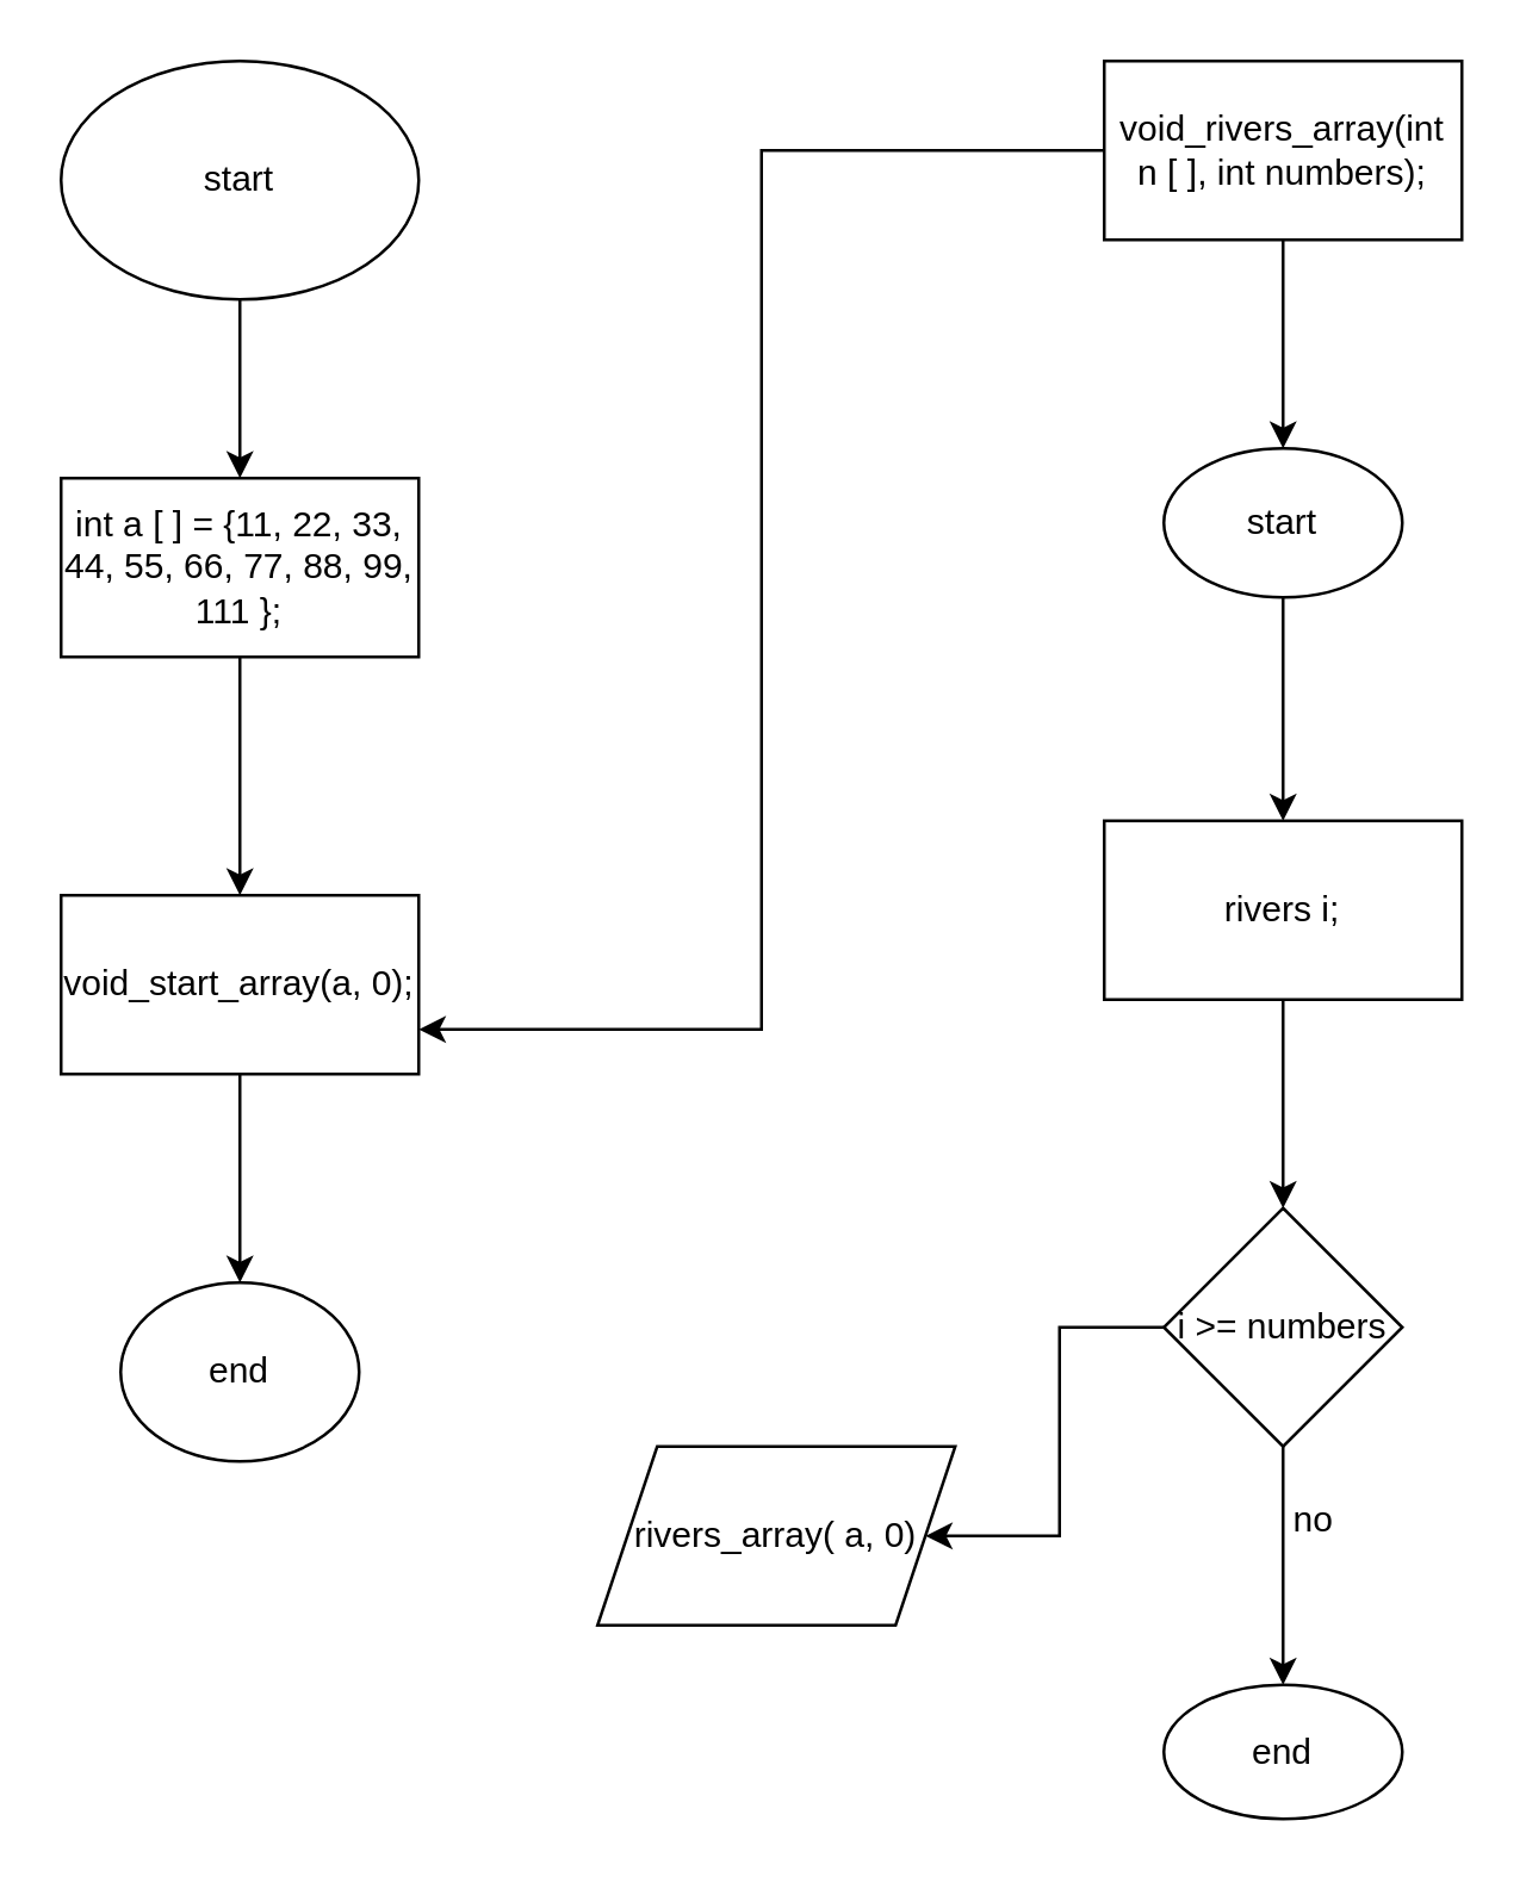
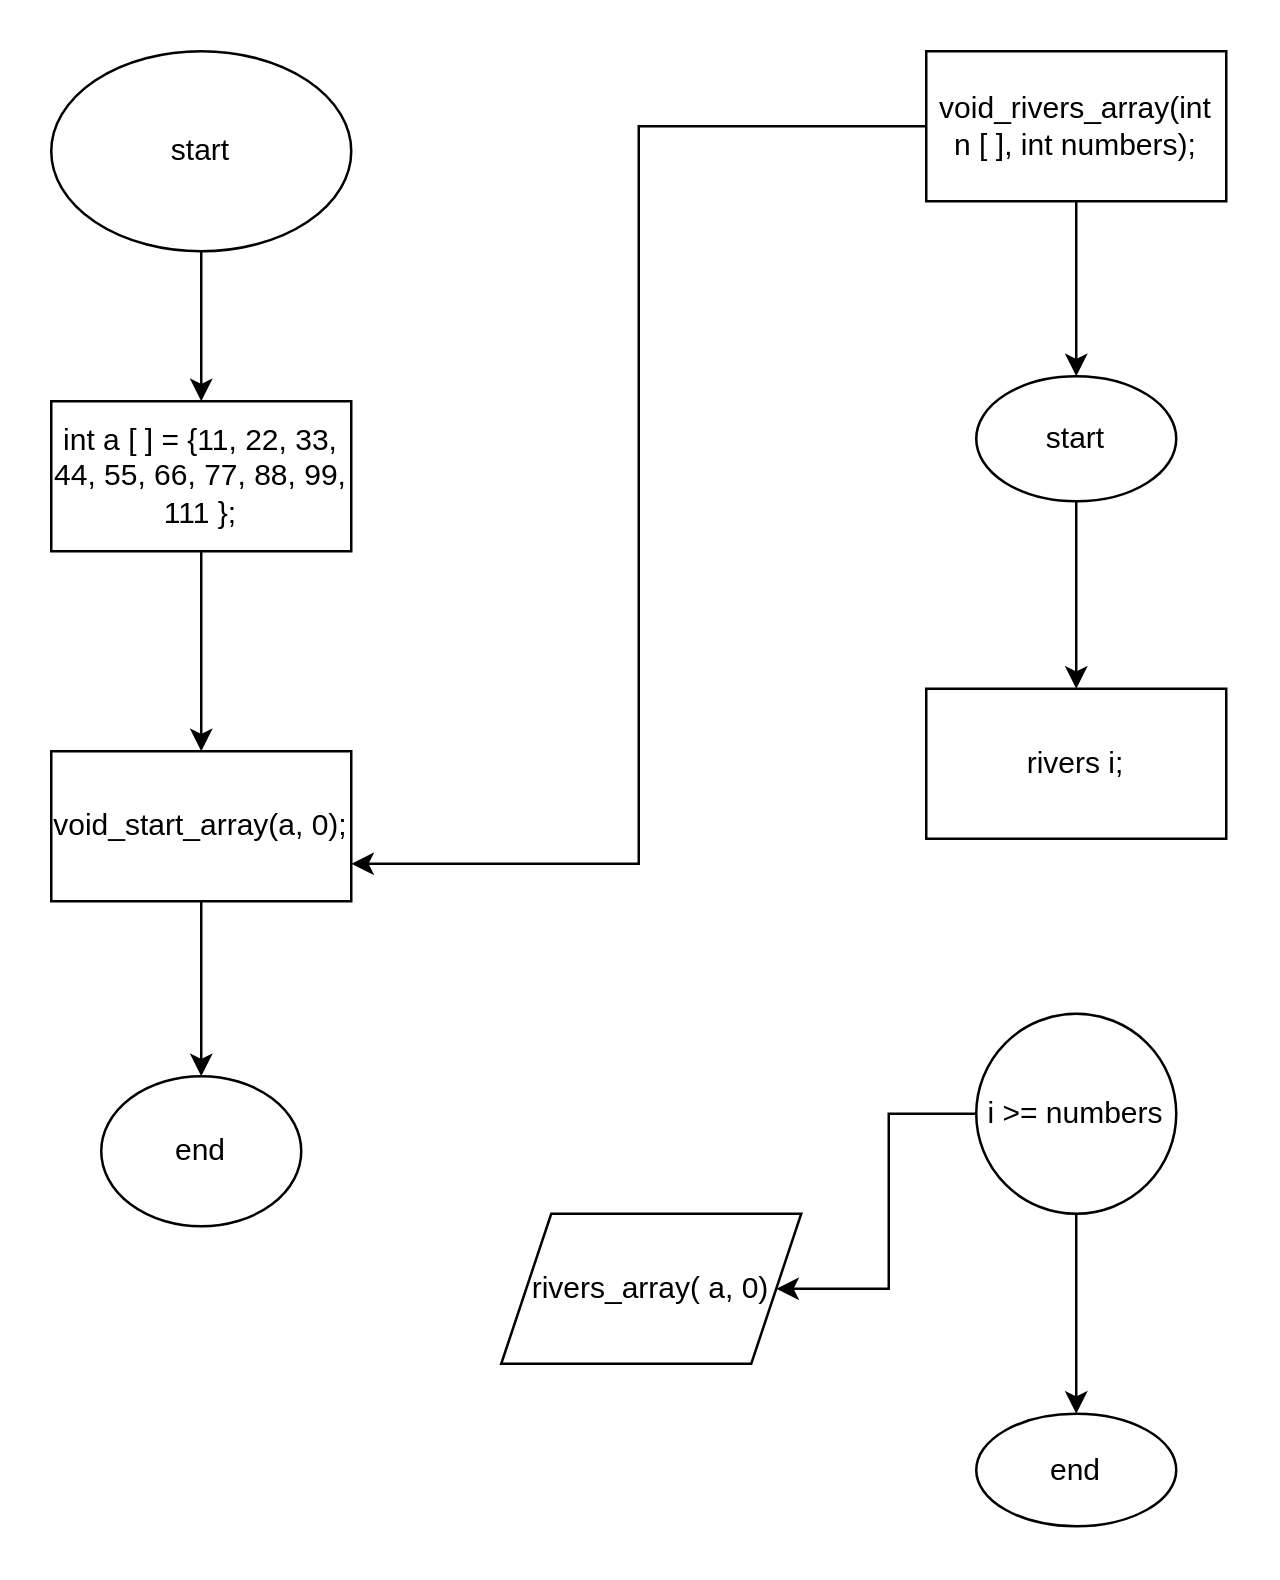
- <mxCell id="14" value="" style="edgeStyle=orthogonalEdgeStyle;rounded=0;orthogonalLoop=1;jettySize=auto;html=1;" edge="1" parent="1" source="15" target="18"><mxGeometry relative="1" as="geometry" /></mxCell>
- <mxCell id="18" value="i &amp;gt;= numbers" style="rhombus;whiteSpace=wrap;html=1;rounded=0;" vertex="1" parent="1"><mxGeometry x="390" y="405" width="80" height="80" as="geometry" /></mxCell>
+ <mxCell id="18" value="i &amp;gt;= numbers" style="ellipse;whiteSpace=wrap;html=1;" vertex="1" parent="1"><mxGeometry x="390" y="405" width="80" height="80" as="geometry" /></mxCell>
- <mxCell id="20" value="no" style="text;html=1;align=center;verticalAlign=middle;resizable=0;points=[];autosize=1;strokeColor=none;fillColor=none;" vertex="1" parent="1"><mxGeometry x="420" y="495" width="40" height="30" as="geometry" /></mxCell>
